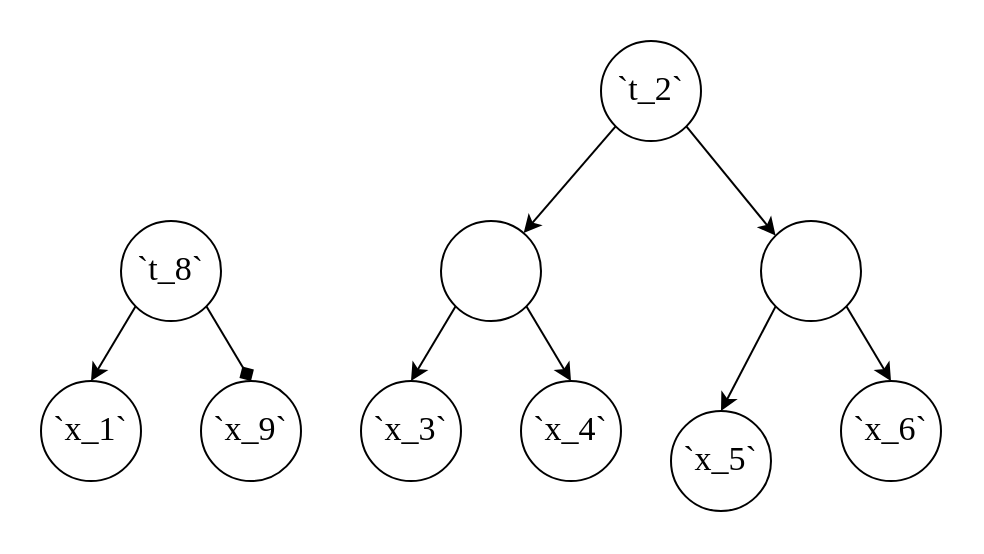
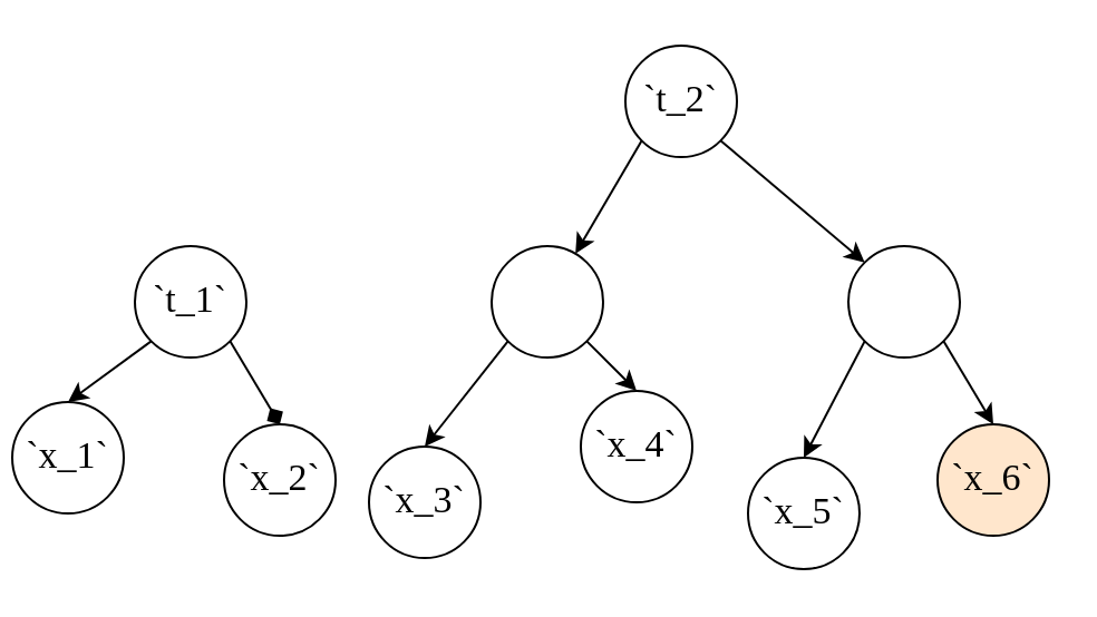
- <mxCell id="19" value="`t_2`" style="ellipse;whiteSpace=wrap;html=1;aspect=fixed;fontFamily=Times New Roman;fontSize=17;" vertex="1" parent="1"><mxGeometry x="300" y="20" width="50" height="50" as="geometry" /></mxCell>
+ <mxCell id="19" value="`t_2`" style="ellipse;whiteSpace=wrap;html=1;aspect=fixed;fontFamily=Times New Roman;fontSize=17;" vertex="1" parent="1"><mxGeometry x="280" y="20" width="50" height="50" as="geometry" /></mxCell>
- <mxCell id="4" value="`t_8`" style="ellipse;whiteSpace=wrap;html=1;aspect=fixed;fontFamily=Times New Roman;fontSize=17;" vertex="1" parent="1"><mxGeometry x="60" y="110" width="50" height="50" as="geometry" /></mxCell>
+ <mxCell id="4" value="`t_1`" style="ellipse;whiteSpace=wrap;html=1;aspect=fixed;fontFamily=Times New Roman;fontSize=17;" vertex="1" parent="1"><mxGeometry x="60" y="110" width="50" height="50" as="geometry" /></mxCell>
- <mxCell id="5" value="`x_1`" style="ellipse;whiteSpace=wrap;html=1;aspect=fixed;fontFamily=Times New Roman;fontSize=17;" vertex="1" parent="1"><mxGeometry x="20" y="190" width="50" height="50" as="geometry" /></mxCell>
+ <mxCell id="5" value="`x_1`" style="ellipse;whiteSpace=wrap;html=1;aspect=fixed;fontFamily=Times New Roman;fontSize=17;" vertex="1" parent="1"><mxGeometry x="5" y="180" width="50" height="50" as="geometry" /></mxCell>
- <mxCell id="6" value="`x_9`" style="ellipse;whiteSpace=wrap;html=1;aspect=fixed;fontFamily=Times New Roman;fontSize=17;" vertex="1" parent="1"><mxGeometry x="100" y="190" width="50" height="50" as="geometry" /></mxCell>
+ <mxCell id="6" value="`x_2`" style="ellipse;whiteSpace=wrap;html=1;aspect=fixed;fontFamily=Times New Roman;fontSize=17;" vertex="1" parent="1"><mxGeometry x="100" y="190" width="50" height="50" as="geometry" /></mxCell>
- <mxCell id="10" value="`x_3`" style="ellipse;whiteSpace=wrap;html=1;aspect=fixed;fontFamily=Times New Roman;fontSize=17;" vertex="1" parent="1"><mxGeometry x="180" y="190" width="50" height="50" as="geometry" /></mxCell>
+ <mxCell id="10" value="`x_3`" style="ellipse;whiteSpace=wrap;html=1;aspect=fixed;fontFamily=Times New Roman;fontSize=17;" vertex="1" parent="1"><mxGeometry x="165" y="200" width="50" height="50" as="geometry" /></mxCell>
- <mxCell id="11" value="`x_4`" style="ellipse;whiteSpace=wrap;html=1;aspect=fixed;fontFamily=Times New Roman;fontSize=17;" vertex="1" parent="1"><mxGeometry x="260" y="190" width="50" height="50" as="geometry" /></mxCell>
+ <mxCell id="11" value="`x_4`" style="ellipse;whiteSpace=wrap;html=1;aspect=fixed;fontFamily=Times New Roman;fontSize=17;" vertex="1" parent="1"><mxGeometry x="260" y="175" width="50" height="50" as="geometry" /></mxCell>
- <mxCell id="16" value="`x_6`" style="ellipse;whiteSpace=wrap;html=1;aspect=fixed;fontFamily=Times New Roman;fontSize=17;" vertex="1" parent="1"><mxGeometry x="420" y="190" width="50" height="50" as="geometry" /></mxCell>
+ <mxCell id="16" value="`x_6`" style="ellipse;whiteSpace=wrap;html=1;aspect=fixed;fontFamily=Times New Roman;fontSize=17;fillColor=#ffe6cc;" vertex="1" parent="1"><mxGeometry x="420" y="190" width="50" height="50" as="geometry" /></mxCell>
